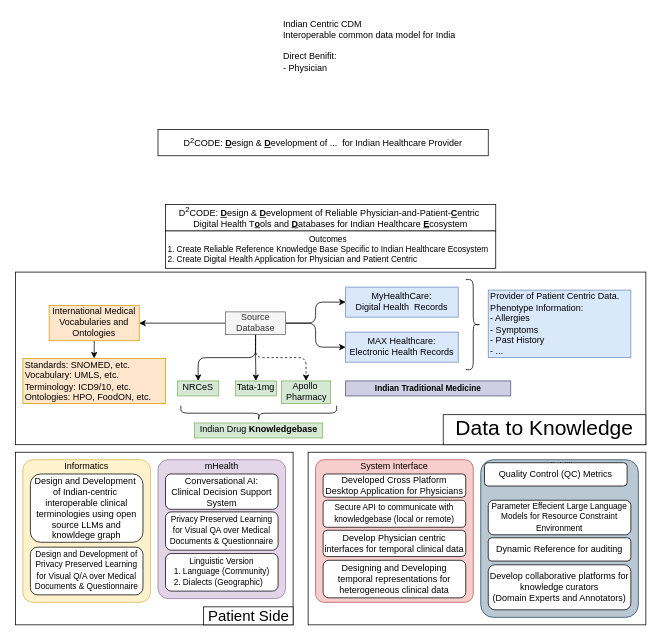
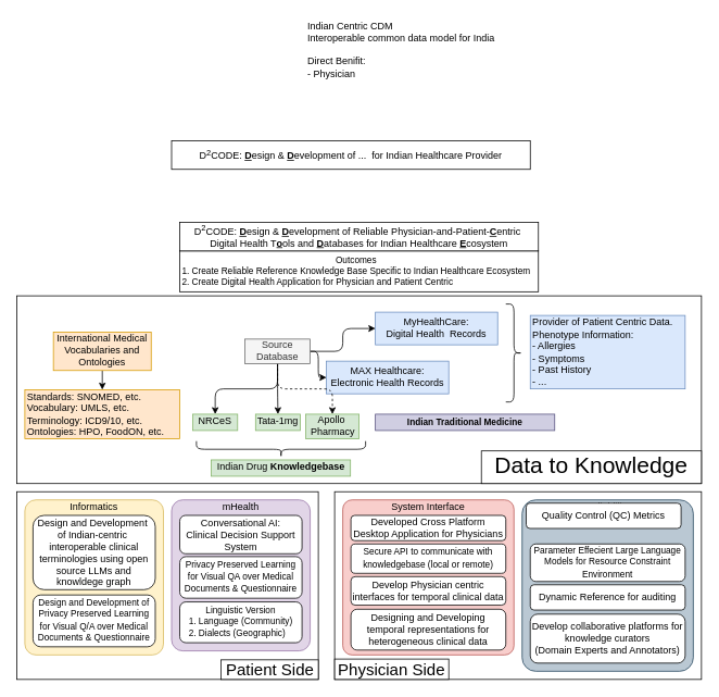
- <mxCell id="14" value="" style="edgeStyle=orthogonalEdgeStyle;rounded=1;orthogonalLoop=1;jettySize=auto;html=1;entryX=1;entryY=0.5;entryDx=0;entryDy=0;curved=0;" parent="1" source="16" target="20" edge="1"><mxGeometry relative="1" as="geometry" /></mxCell>
- <mxCell id="11" value="&lt;div&gt;MAX Healthcare:&lt;/div&gt;&lt;div&gt;Electronic Health Records&lt;/div&gt;" style="whiteSpace=wrap;html=1;spacing=0;spacingTop=-2;fillColor=#dae8fc;strokeColor=#6c8ebf;" parent="1" vertex="1"><mxGeometry x="460" y="442" width="150" height="40" as="geometry" /></mxCell>
+ <mxCell id="11" value="&lt;div&gt;MAX Healthcare:&lt;/div&gt;&lt;div&gt;Electronic Health Records&lt;/div&gt;" style="whiteSpace=wrap;html=1;spacing=0;spacingTop=-2;fillColor=#dae8fc;strokeColor=#6c8ebf;" parent="1" vertex="1"><mxGeometry x="400" y="442" width="150" height="40" as="geometry" /></mxCell>
+ <mxCell id="42" value="&lt;font style=&quot;font-size: 20px;&quot;&gt;Physician Side&lt;/font&gt;" style="whiteSpace=wrap;html=1;fontStyle=0;align=center;spacing=0;spacingTop=-2;" parent="1" vertex="1"><mxGeometry x="410" y="807" width="140" height="25" as="geometry" /></mxCell>
